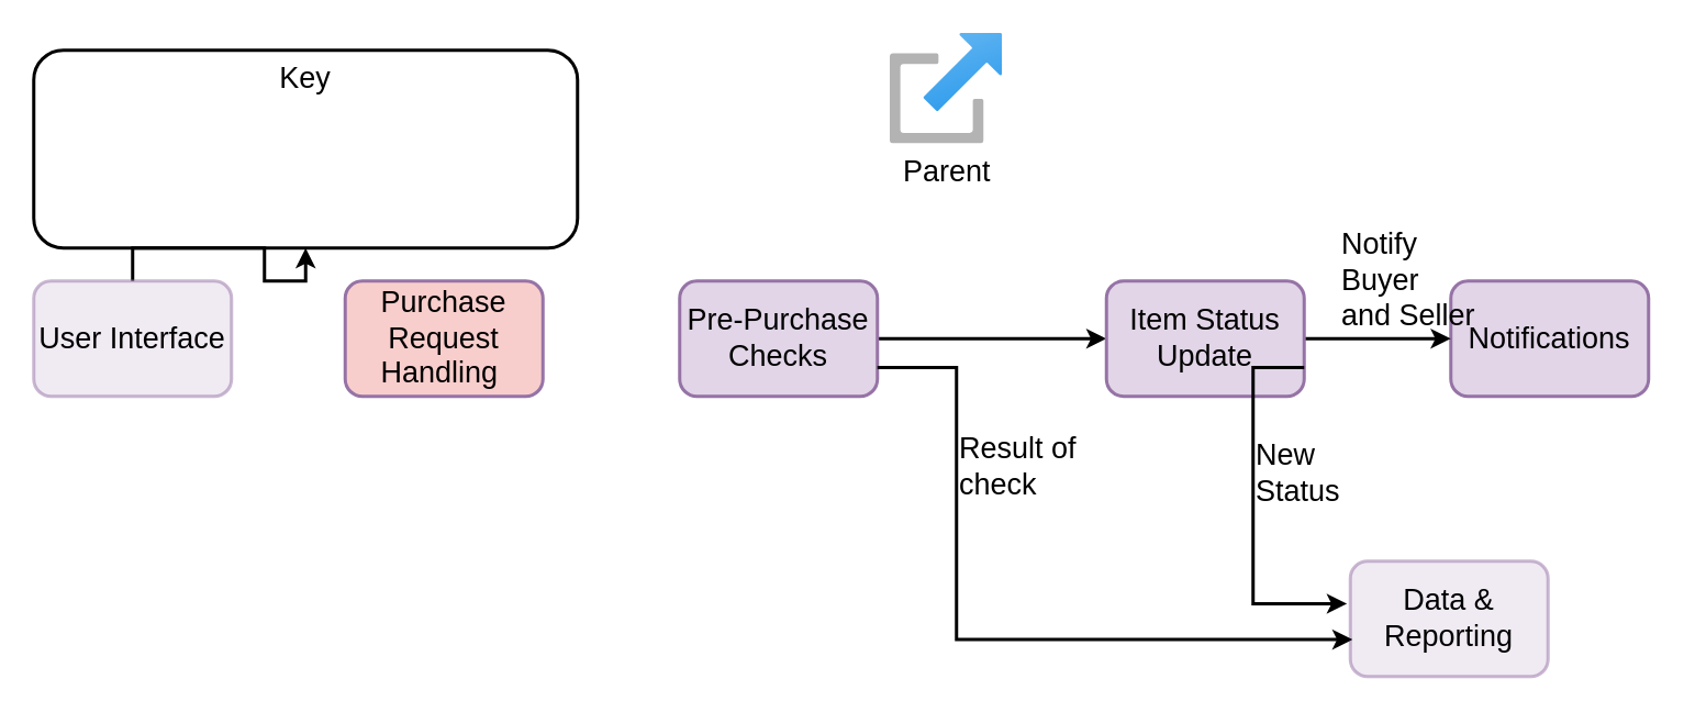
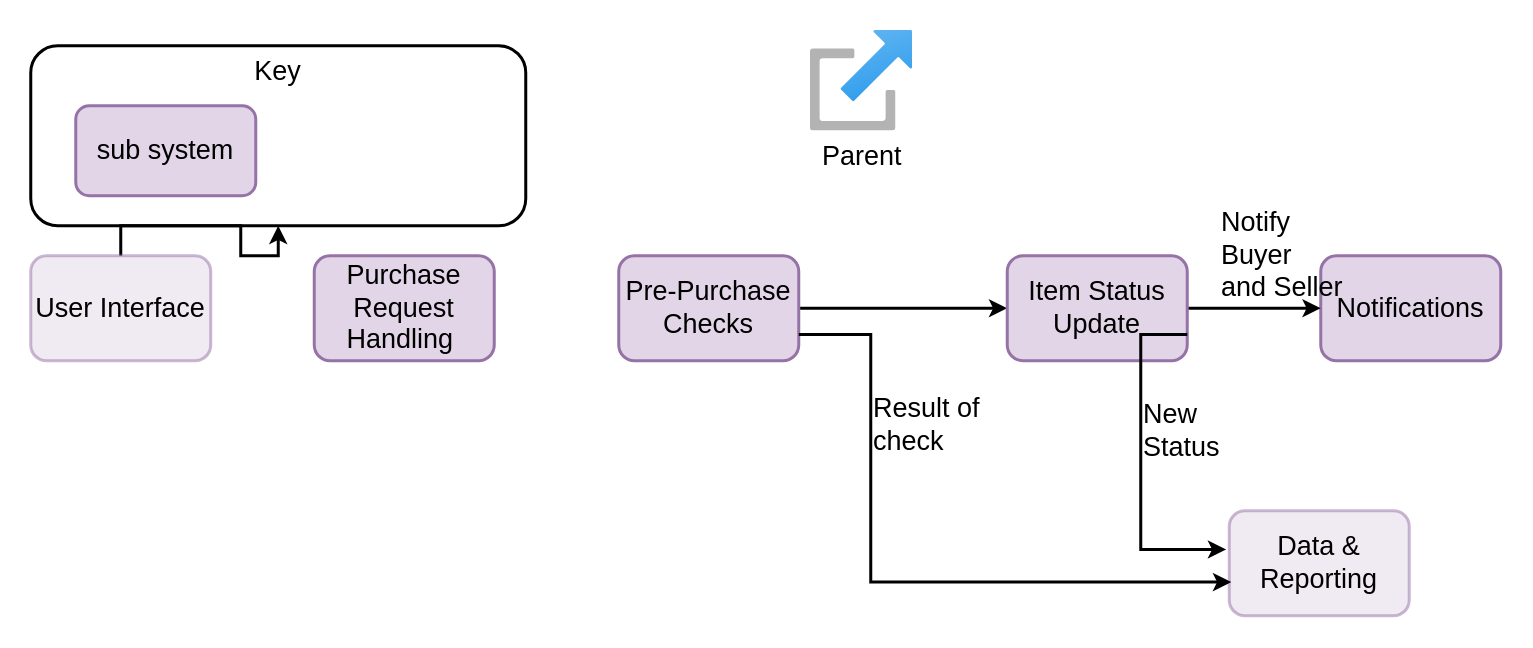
+ <mxCell id="3" value="sub system" style="rounded=1;whiteSpace=wrap;html=1;fillColor=#e1d5e7;strokeColor=#9673a6;fontSize=18;strokeWidth=2;labelBackgroundColor=none;" vertex="1" parent="1"><mxGeometry x="50" y="70" width="120" height="60" as="geometry" /></mxCell>
- <mxCell id="7" value="Purchase Request Handling&amp;nbsp;" style="rounded=1;whiteSpace=wrap;html=1;fillColor=#f8cecc;strokeColor=#9673a6;fontSize=18;strokeWidth=2;labelBackgroundColor=none;" vertex="1" parent="1"><mxGeometry x="209" y="170" width="120" height="70" as="geometry" /></mxCell>
+ <mxCell id="7" value="Purchase Request Handling&amp;nbsp;" style="rounded=1;whiteSpace=wrap;html=1;fillColor=#e1d5e7;strokeColor=#9673a6;fontSize=18;strokeWidth=2;labelBackgroundColor=none;" vertex="1" parent="1"><mxGeometry x="209" y="170" width="120" height="70" as="geometry" /></mxCell>
